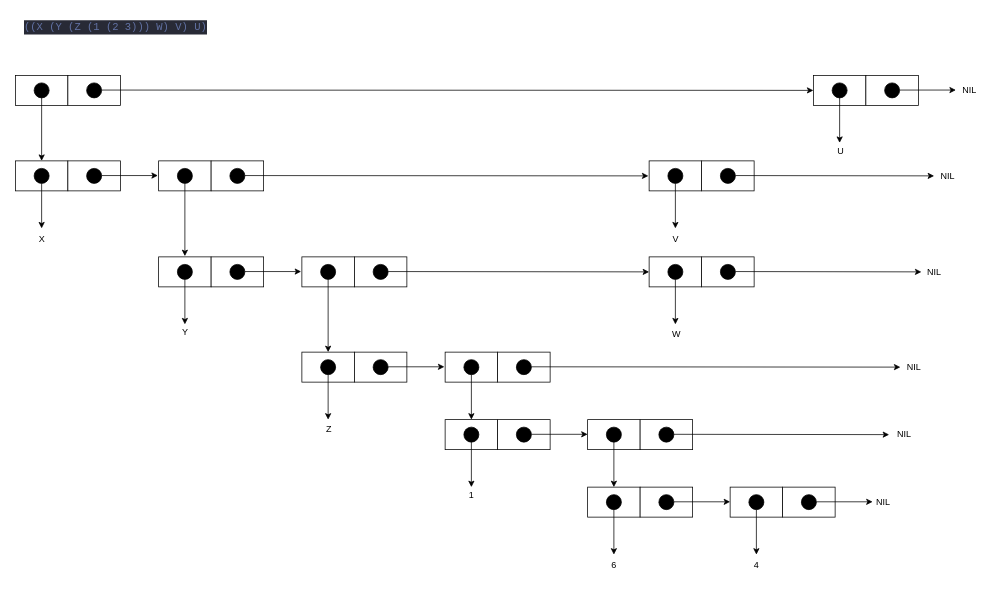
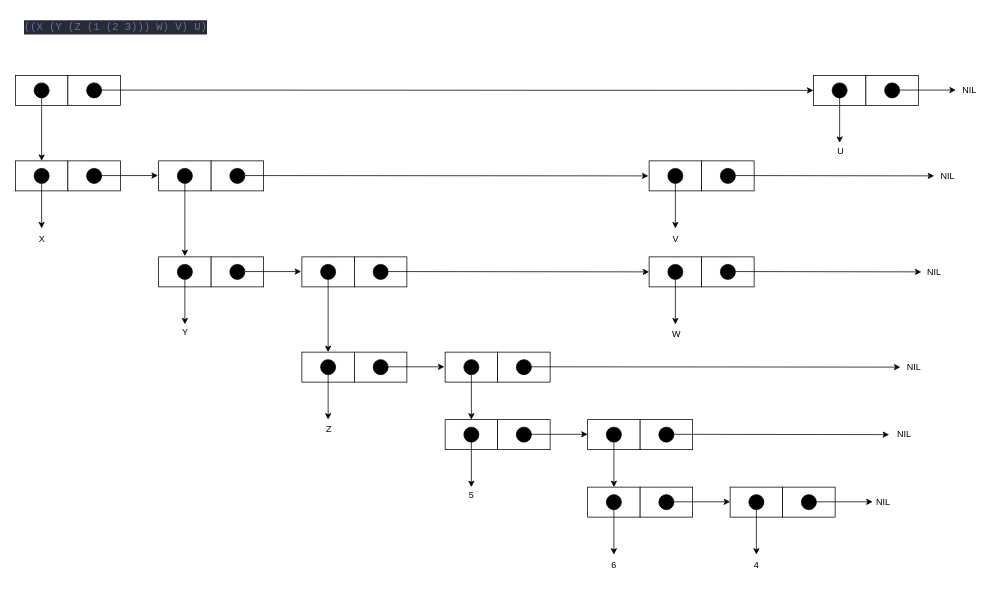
- <mxCell id="54" value="1" style="text;html=1;align=center;verticalAlign=middle;resizable=0;points=[];autosize=1;strokeColor=none;fillColor=none;rounded=0;" vertex="1" parent="1"><mxGeometry x="615.5" y="647" width="25" height="26" as="geometry" /></mxCell>
+ <mxCell id="54" value="5" style="text;html=1;align=center;verticalAlign=middle;resizable=0;points=[];autosize=1;strokeColor=none;fillColor=none;rounded=0;" vertex="1" parent="1"><mxGeometry x="615.5" y="647" width="25" height="26" as="geometry" /></mxCell>
